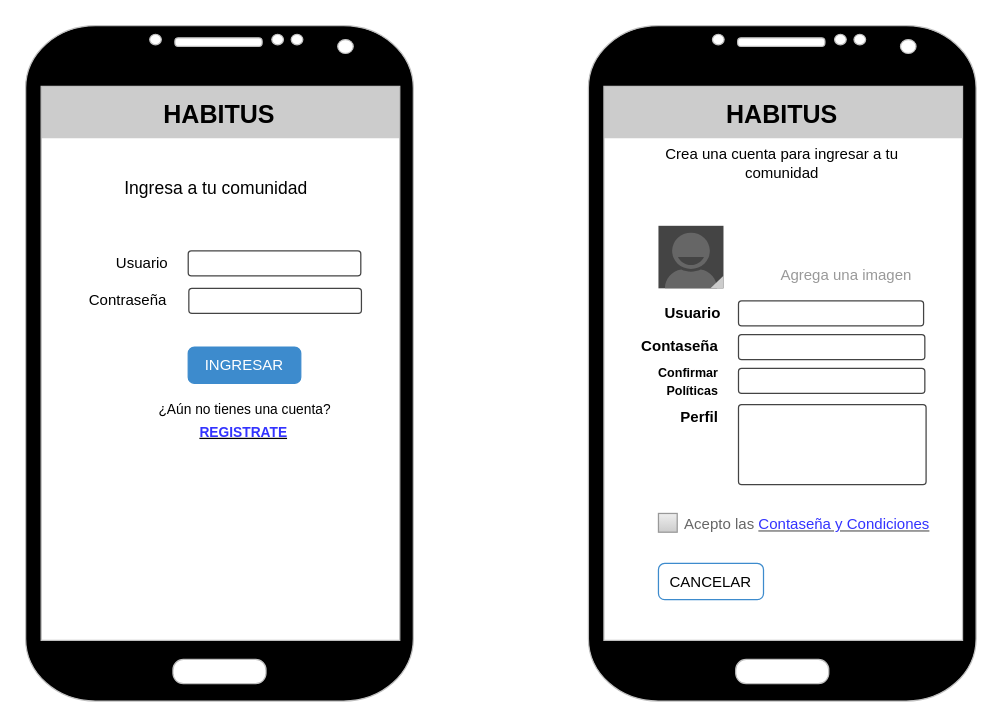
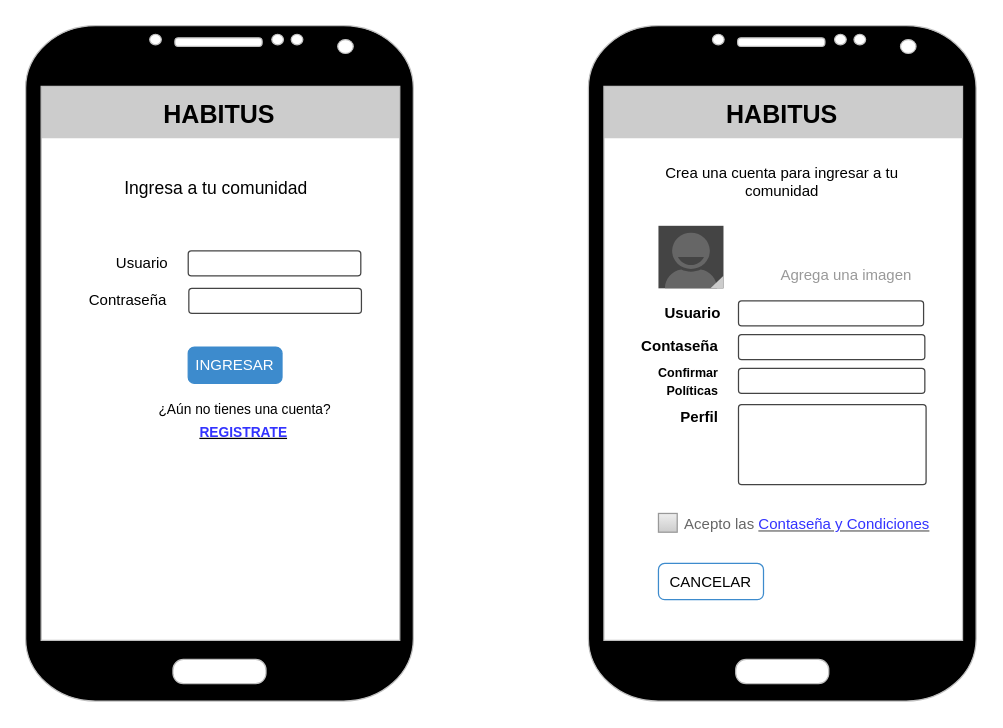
- <mxCell id="14" value="Crea una cuenta para ingresar a tu comunidad" style="text;html=1;strokeColor=none;fillColor=none;align=center;verticalAlign=middle;whiteSpace=wrap;rounded=0;" parent="1" vertex="1"><mxGeometry x="500" y="120" width="250" height="20" as="geometry" /></mxCell>
+ <mxCell id="14" value="Crea una cuenta para ingresar a tu comunidad" style="text;html=1;strokeColor=none;fillColor=none;align=center;verticalAlign=middle;whiteSpace=wrap;rounded=0;" parent="1" vertex="1"><mxGeometry x="500" y="135" width="250" height="20" as="geometry" /></mxCell>
- <mxCell id="11" value="INGRESAR" style="html=1;shadow=0;dashed=0;shape=mxgraph.bootstrap.rrect;rSize=5;fillColor=#3D8BCD;align=center;strokeColor=#3D8BCD;fontColor=#ffffff;fontSize=12;whiteSpace=wrap;" parent="1" vertex="1"><mxGeometry x="150" y="277" width="90" height="29" as="geometry" /></mxCell>
+ <mxCell id="11" value="INGRESAR" style="html=1;shadow=0;dashed=0;shape=mxgraph.bootstrap.rrect;rSize=5;fillColor=#3D8BCD;align=center;strokeColor=#3D8BCD;fontColor=#ffffff;fontSize=12;whiteSpace=wrap;" parent="1" vertex="1"><mxGeometry x="150" y="277" width="75" height="29" as="geometry" /></mxCell>
